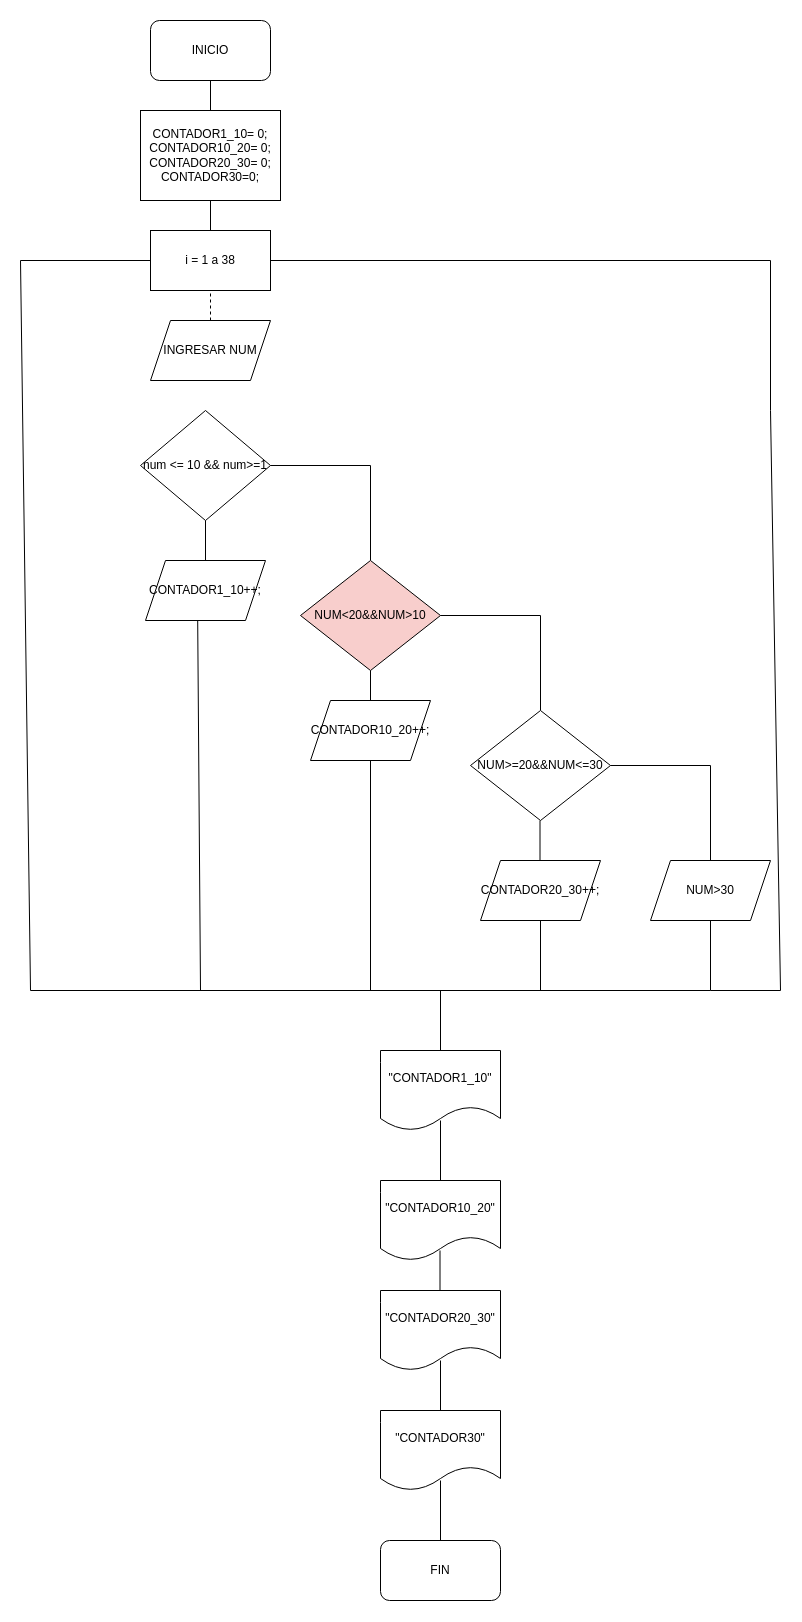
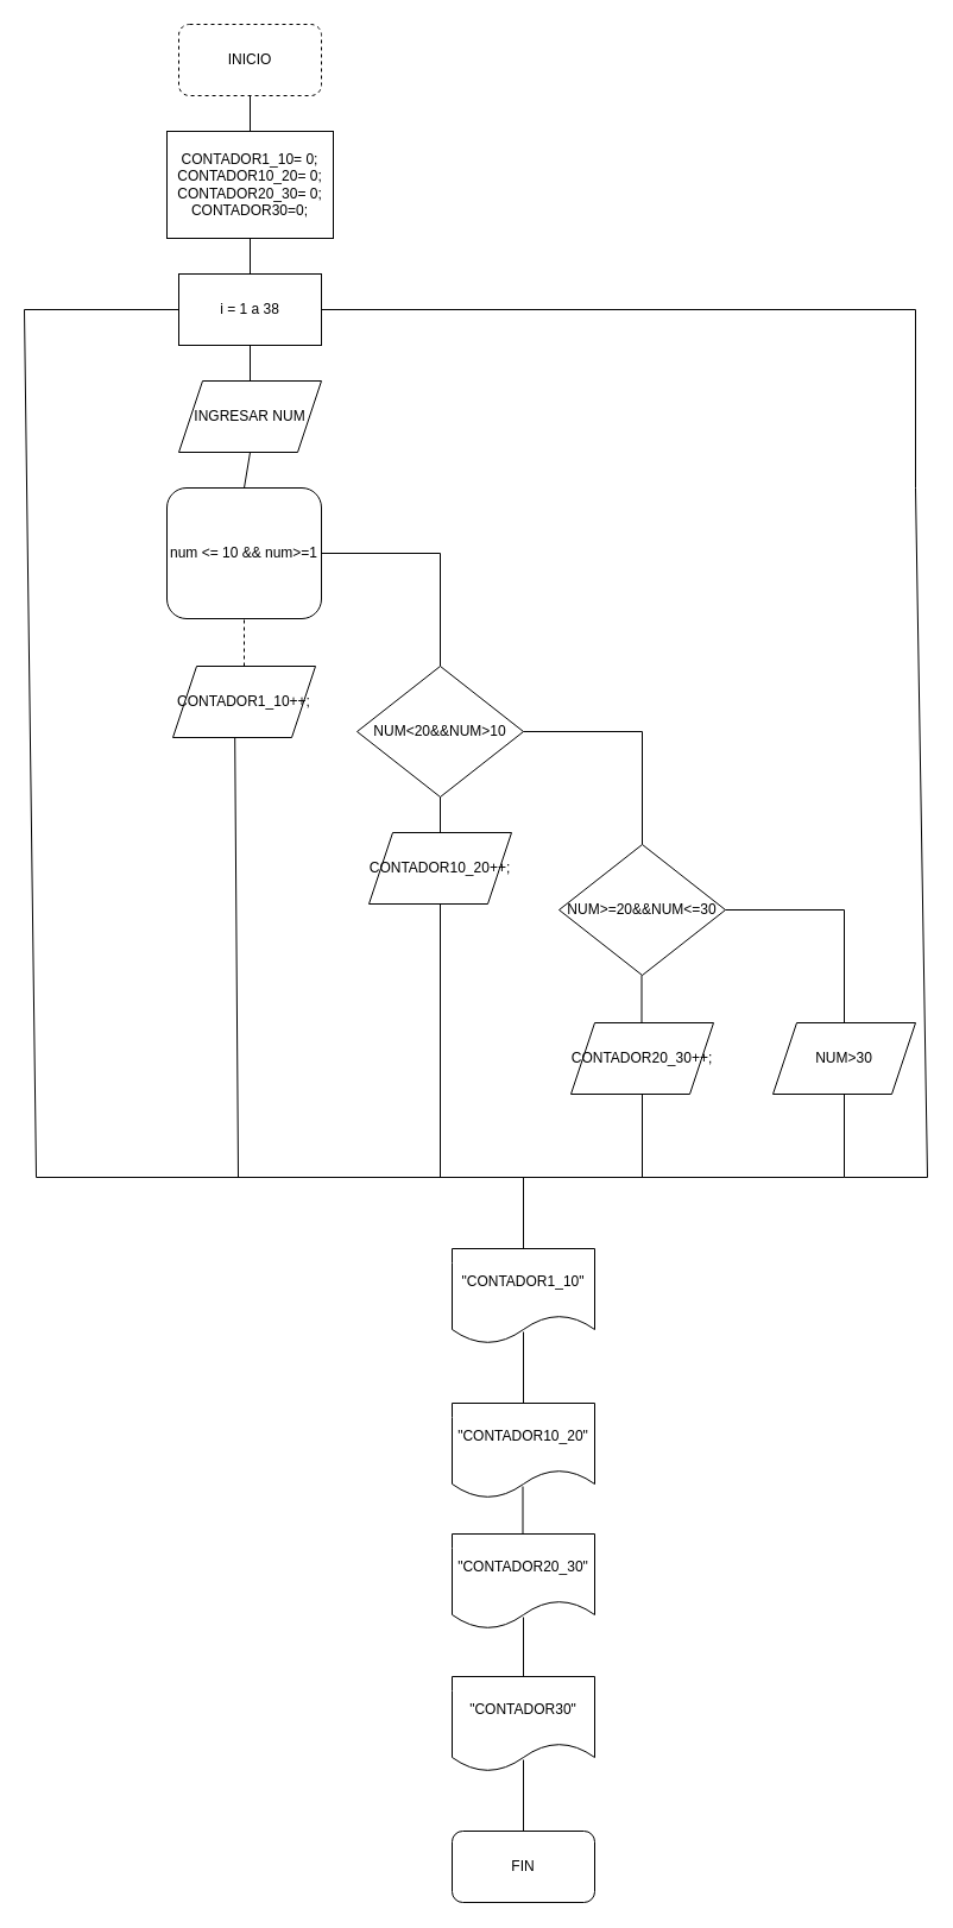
- <mxCell id="2" value="INICIO" style="rounded=1;whiteSpace=wrap;html=1;" vertex="1" parent="1"><mxGeometry x="150" y="20" width="120" height="60" as="geometry" /></mxCell>
+ <mxCell id="2" value="INICIO" style="rounded=1;whiteSpace=wrap;html=1;dashed=1;" vertex="1" parent="1"><mxGeometry x="150" y="20" width="120" height="60" as="geometry" /></mxCell>
- <mxCell id="9" value="" style="endArrow=none;html=1;rounded=0;entryX=0.5;entryY=1;entryDx=0;entryDy=0;exitX=0.5;exitY=0;exitDx=0;exitDy=0;dashed=1;" edge="1" parent="1" source="6" target="5"><mxGeometry width="50" height="50" relative="1" as="geometry"><mxPoint x="190" y="340" as="sourcePoint" /><mxPoint x="240" y="290" as="targetPoint" /></mxGeometry></mxCell>
+ <mxCell id="9" value="" style="endArrow=none;html=1;rounded=0;entryX=0.5;entryY=1;entryDx=0;entryDy=0;exitX=0.5;exitY=0;exitDx=0;exitDy=0;" edge="1" parent="1" source="6" target="5"><mxGeometry width="50" height="50" relative="1" as="geometry"><mxPoint x="190" y="340" as="sourcePoint" /><mxPoint x="240" y="290" as="targetPoint" /></mxGeometry></mxCell>
+ <mxCell id="10" value="" style="endArrow=none;html=1;rounded=0;exitX=0.5;exitY=0;exitDx=0;exitDy=0;entryX=0.5;entryY=1;entryDx=0;entryDy=0;" edge="1" parent="1" source="7" target="6"><mxGeometry width="50" height="50" relative="1" as="geometry"><mxPoint x="160" y="430" as="sourcePoint" /><mxPoint x="210" y="380" as="targetPoint" /></mxGeometry></mxCell>
- <mxCell id="7" value="num &amp;lt;= 10 &amp;amp;&amp;amp; num&amp;gt;=1" style="rhombus;whiteSpace=wrap;html=1;" vertex="1" parent="1"><mxGeometry x="140" y="410" width="130" height="110" as="geometry" /></mxCell>
+ <mxCell id="7" value="num &amp;lt;= 10 &amp;amp;&amp;amp; num&amp;gt;=1" style="whiteSpace=wrap;html=1;rounded=1;" vertex="1" parent="1"><mxGeometry x="140" y="410" width="130" height="110" as="geometry" /></mxCell>
- <mxCell id="11" value="" style="endArrow=none;html=1;rounded=0;exitX=0.5;exitY=0;exitDx=0;exitDy=0;entryX=0.5;entryY=1;entryDx=0;entryDy=0;" edge="1" parent="1" source="8" target="7"><mxGeometry width="50" height="50" relative="1" as="geometry"><mxPoint x="160" y="570" as="sourcePoint" /><mxPoint x="210" y="520" as="targetPoint" /></mxGeometry></mxCell>
+ <mxCell id="11" value="" style="endArrow=none;html=1;rounded=0;exitX=0.5;exitY=0;exitDx=0;exitDy=0;entryX=0.5;entryY=1;entryDx=0;entryDy=0;dashed=1;" edge="1" parent="1" source="8" target="7"><mxGeometry width="50" height="50" relative="1" as="geometry"><mxPoint x="160" y="570" as="sourcePoint" /><mxPoint x="210" y="520" as="targetPoint" /></mxGeometry></mxCell>
- <mxCell id="14" value="NUM&amp;lt;20&amp;amp;&amp;amp;NUM&amp;gt;10" style="rhombus;whiteSpace=wrap;html=1;fillColor=#f8cecc;" vertex="1" parent="1"><mxGeometry x="300" y="560" width="140" height="110" as="geometry" /></mxCell>
+ <mxCell id="14" value="NUM&amp;lt;20&amp;amp;&amp;amp;NUM&amp;gt;10" style="rhombus;whiteSpace=wrap;html=1;" vertex="1" parent="1"><mxGeometry x="300" y="560" width="140" height="110" as="geometry" /></mxCell>
